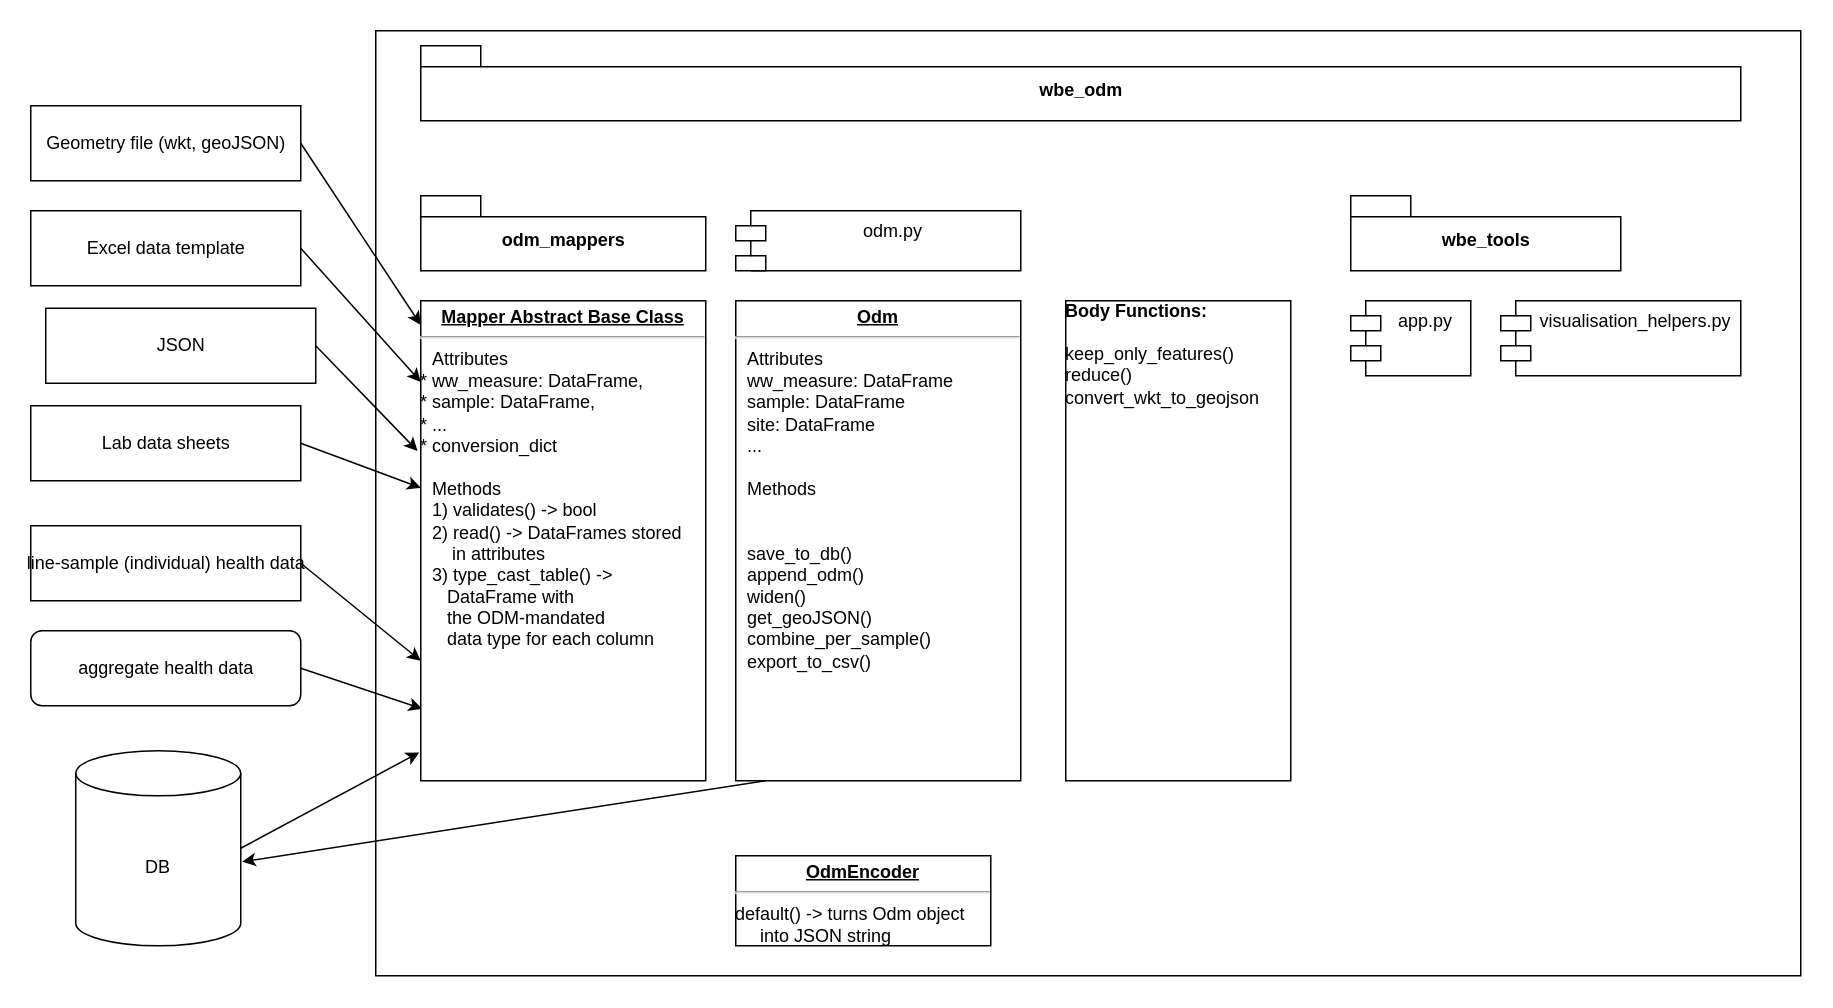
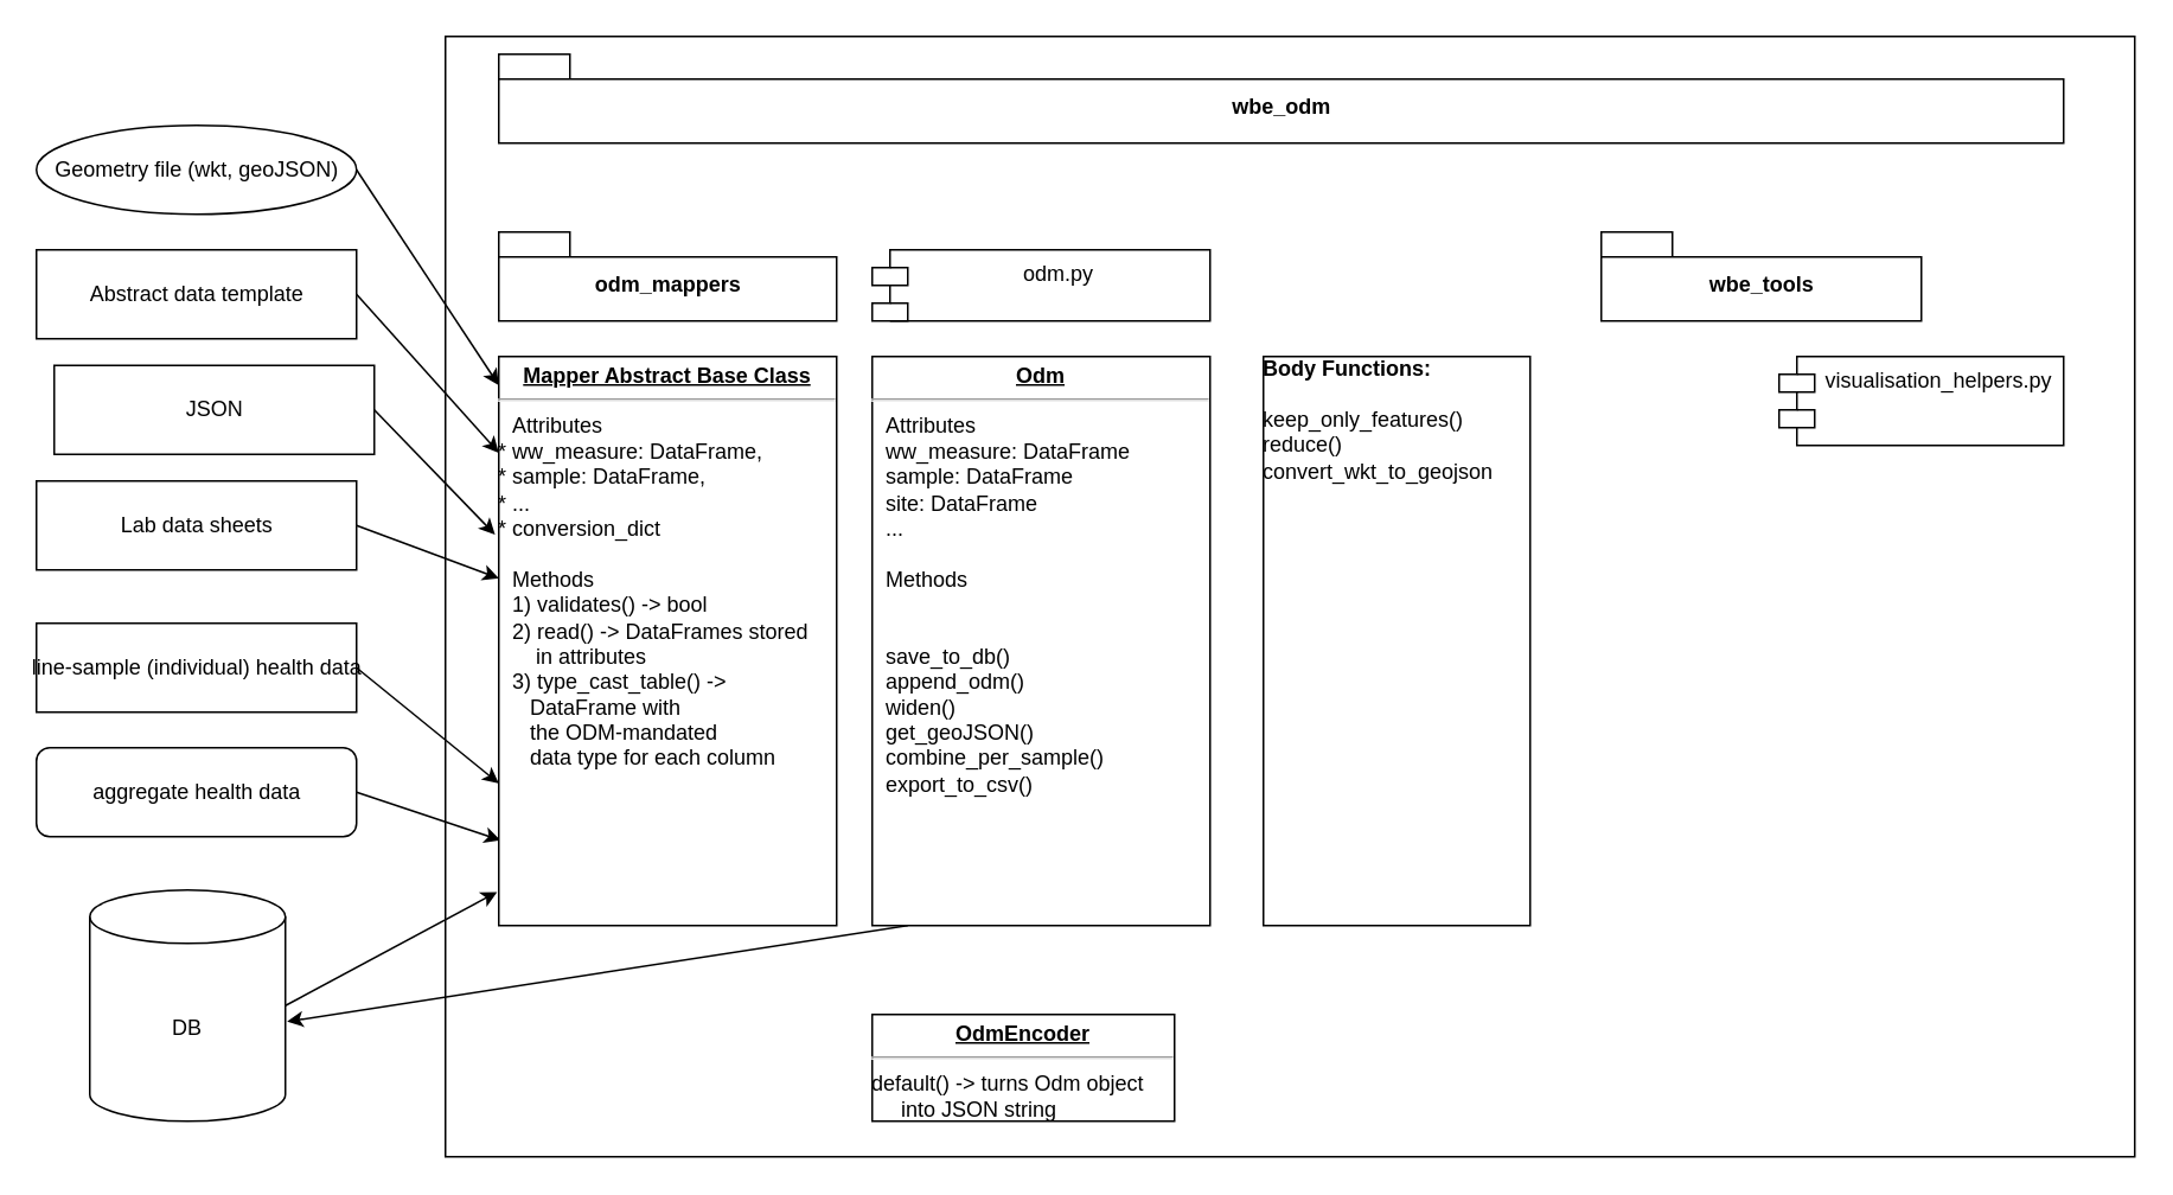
- <mxCell id="14" value="Geometry file (wkt, geoJSON)" style="html=1;" parent="1" vertex="1"><mxGeometry x="20" y="70" width="180" height="50" as="geometry" /></mxCell>
+ <mxCell id="14" value="Geometry file (wkt, geoJSON)" style="ellipse;html=1;" parent="1" vertex="1"><mxGeometry x="20" y="70" width="180" height="50" as="geometry" /></mxCell>
- <mxCell id="9" value="Excel data template" style="html=1;" parent="1" vertex="1"><mxGeometry x="20" y="140" width="180" height="50" as="geometry" /></mxCell>
+ <mxCell id="9" value="Abstract data template" style="html=1;" parent="1" vertex="1"><mxGeometry x="20" y="140" width="180" height="50" as="geometry" /></mxCell>
- <mxCell id="22" value="app.py" style="shape=module;align=left;spacingLeft=20;align=center;verticalAlign=top;" parent="1" vertex="1"><mxGeometry x="900" y="200" width="80" height="50" as="geometry" /></mxCell>
